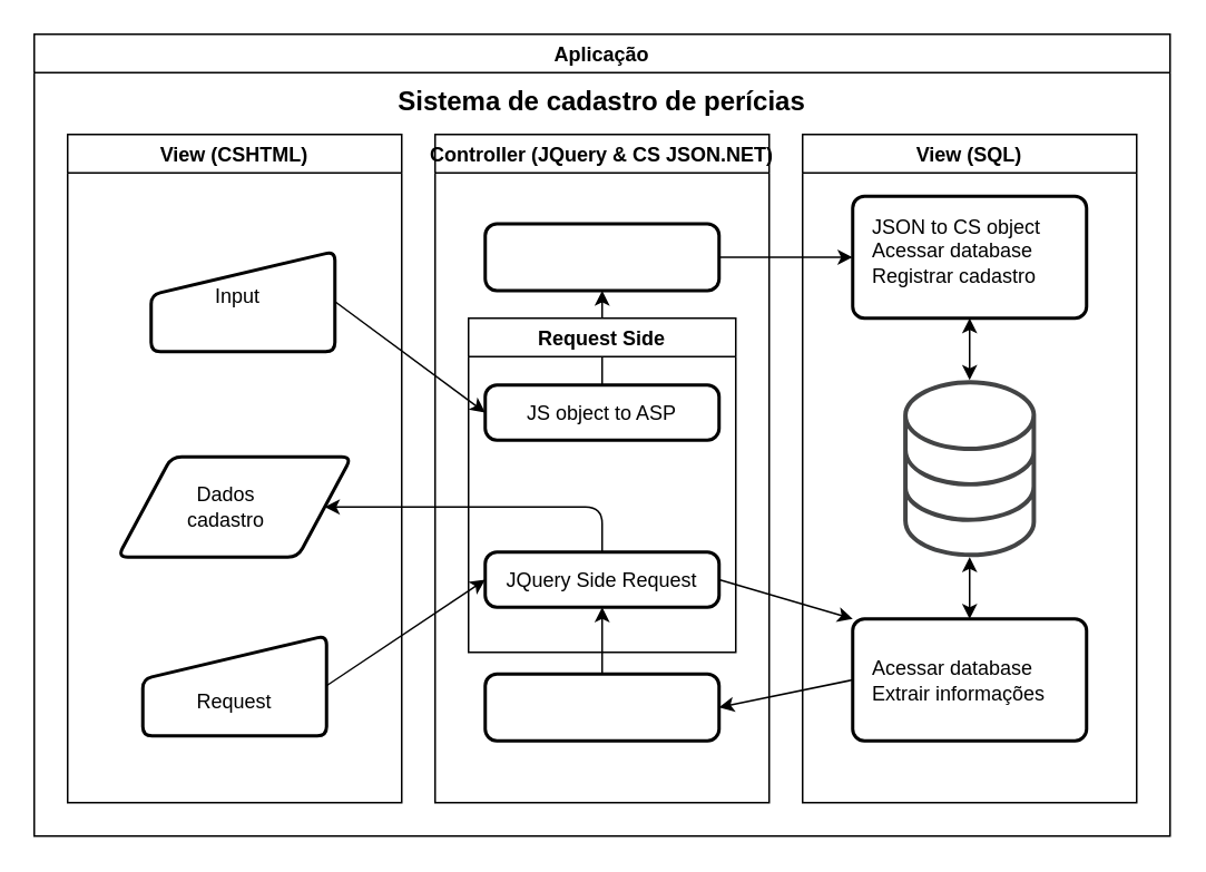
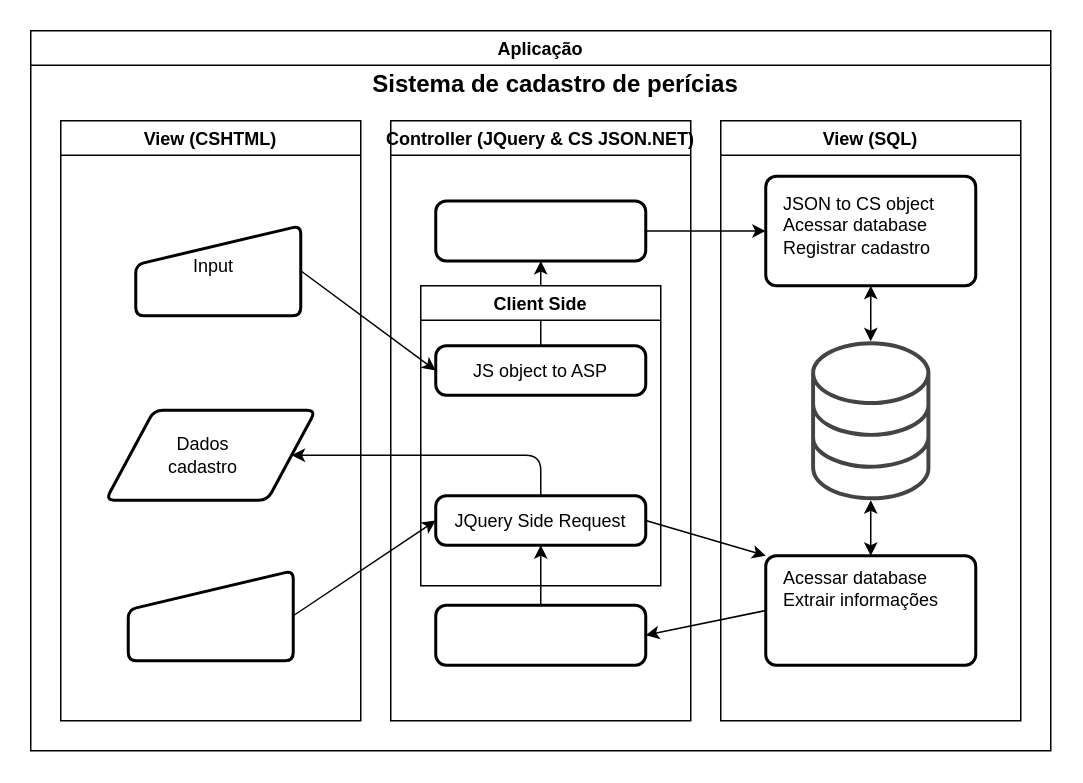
- <mxCell id="28" value="&lt;b&gt;&lt;font style=&quot;font-size: 16px&quot;&gt;Sistema de cadastro de perícias&lt;/font&gt;&lt;/b&gt;" style="text;html=1;strokeColor=none;fillColor=none;align=center;verticalAlign=middle;whiteSpace=wrap;rounded=0;" vertex="1" parent="1"><mxGeometry x="40" y="50" width="640" height="20" as="geometry" /></mxCell>
+ <mxCell id="28" value="&lt;b&gt;&lt;font style=&quot;font-size: 16px&quot;&gt;Sistema de cadastro de perícias&lt;/font&gt;&lt;/b&gt;" style="text;html=1;strokeColor=none;fillColor=none;align=center;verticalAlign=middle;whiteSpace=wrap;rounded=0;" vertex="1" parent="1"><mxGeometry x="50" y="45" width="640" height="20" as="geometry" /></mxCell>
- <mxCell id="19" value="Request Side" style="swimlane;" vertex="1" parent="10"><mxGeometry x="20" y="110" width="160" height="200" as="geometry" /></mxCell>
+ <mxCell id="19" value="Client Side" style="swimlane;" vertex="1" parent="10"><mxGeometry x="20" y="110" width="160" height="200" as="geometry" /></mxCell>
- <mxCell id="27" value="Acessar database&lt;br&gt;Extrair informações" style="text;html=1;strokeColor=none;fillColor=none;align=left;verticalAlign=middle;whiteSpace=wrap;rounded=0;" vertex="1" parent="20"><mxGeometry x="40" y="316.5" width="120" height="20" as="geometry" /></mxCell>
+ <mxCell id="27" value="Acessar database&lt;br&gt;Extrair informações" style="text;html=1;strokeColor=none;fillColor=none;align=left;verticalAlign=middle;whiteSpace=wrap;rounded=0;" vertex="1" parent="20"><mxGeometry x="40" y="301.5" width="120" height="20" as="geometry" /></mxCell>
- <mxCell id="7" value="Request" style="text;html=1;strokeColor=none;fillColor=none;align=center;verticalAlign=middle;whiteSpace=wrap;rounded=0;" vertex="1" parent="3"><mxGeometry x="80" y="330" width="40" height="20" as="geometry" /></mxCell>
